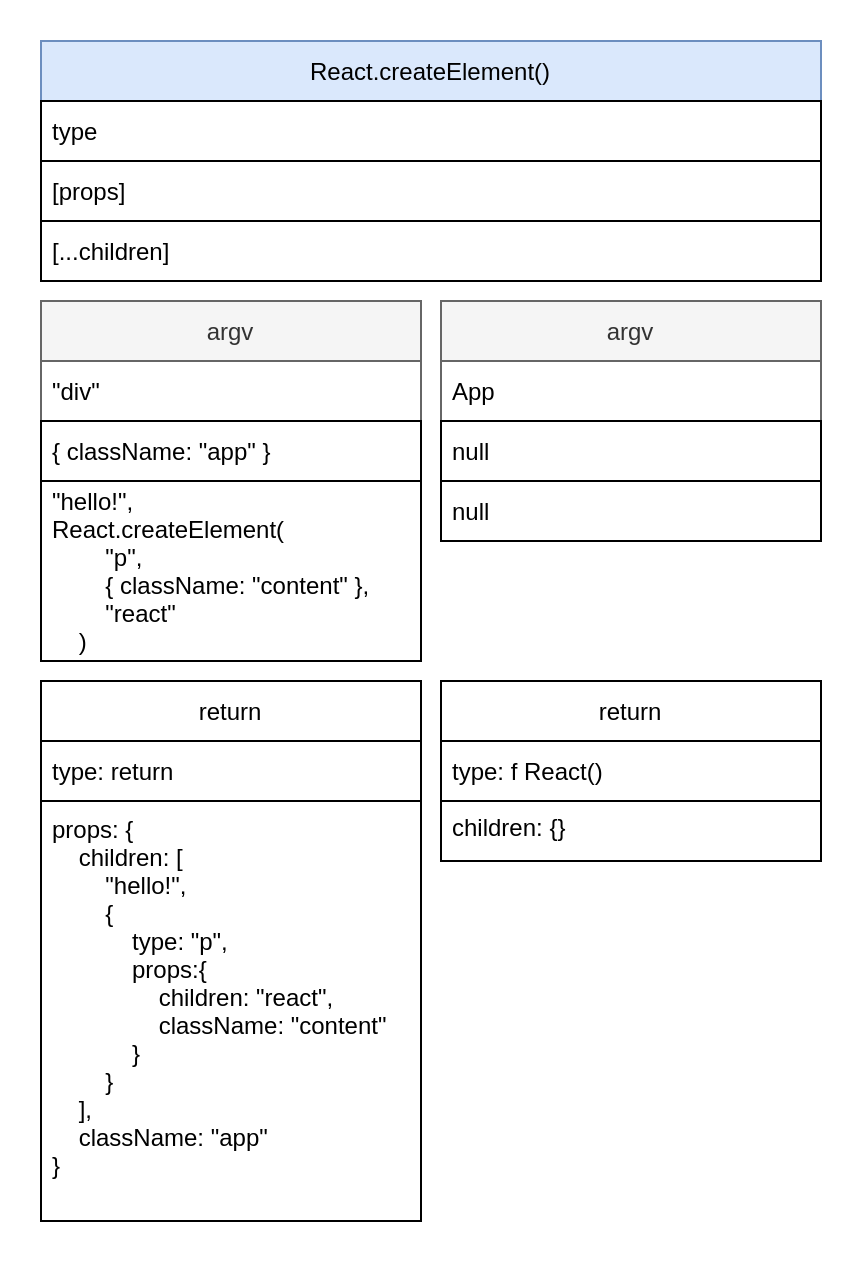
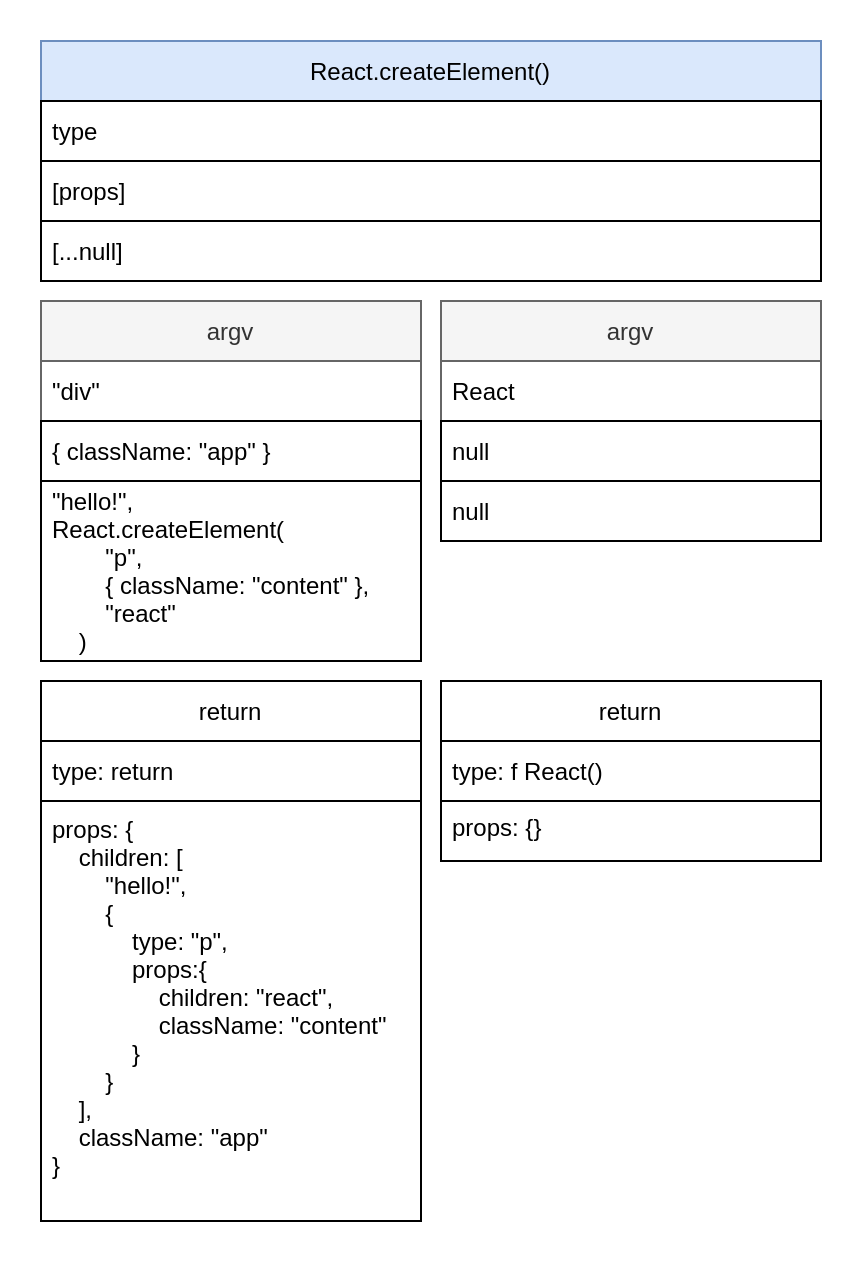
- <mxCell id="5" value="[...children]" style="text;strokeColor=default;fillColor=none;align=left;verticalAlign=middle;spacingLeft=4;spacingRight=4;overflow=hidden;points=[[0,0.5],[1,0.5]];portConstraint=eastwest;rotatable=0;" vertex="1" parent="2"><mxGeometry y="90" width="390" height="30" as="geometry" /></mxCell>
+ <mxCell id="5" value="[...null]" style="text;strokeColor=default;fillColor=none;align=left;verticalAlign=middle;spacingLeft=4;spacingRight=4;overflow=hidden;points=[[0,0.5],[1,0.5]];portConstraint=eastwest;rotatable=0;" vertex="1" parent="2"><mxGeometry y="90" width="390" height="30" as="geometry" /></mxCell>
- <mxCell id="14" value="App" style="text;strokeColor=none;fillColor=none;align=left;verticalAlign=middle;spacingLeft=4;spacingRight=4;overflow=hidden;points=[[0,0.5],[1,0.5]];portConstraint=eastwest;rotatable=0;" vertex="1" parent="13"><mxGeometry y="30" width="190" height="30" as="geometry" /></mxCell>
+ <mxCell id="14" value="React" style="text;strokeColor=none;fillColor=none;align=left;verticalAlign=middle;spacingLeft=4;spacingRight=4;overflow=hidden;points=[[0,0.5],[1,0.5]];portConstraint=eastwest;rotatable=0;" vertex="1" parent="13"><mxGeometry y="30" width="190" height="30" as="geometry" /></mxCell>
- <mxCell id="19" value="children: {}&#10;" style="text;strokeColor=default;fillColor=none;align=left;verticalAlign=top;spacingLeft=4;spacingRight=4;overflow=hidden;points=[[0,0.5],[1,0.5]];portConstraint=eastwest;rotatable=0;" vertex="1" parent="17"><mxGeometry y="60" width="190" height="30" as="geometry" /></mxCell>
+ <mxCell id="19" value="props: {}&#10;" style="text;strokeColor=default;fillColor=none;align=left;verticalAlign=top;spacingLeft=4;spacingRight=4;overflow=hidden;points=[[0,0.5],[1,0.5]];portConstraint=eastwest;rotatable=0;" vertex="1" parent="17"><mxGeometry y="60" width="190" height="30" as="geometry" /></mxCell>
